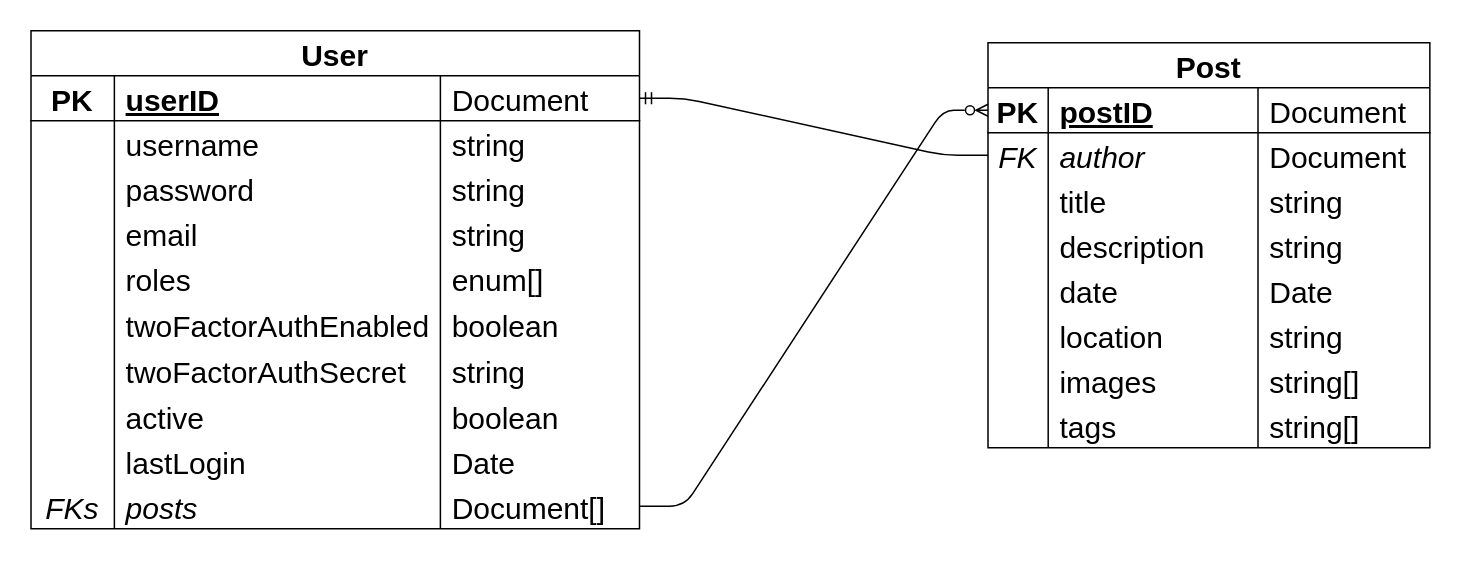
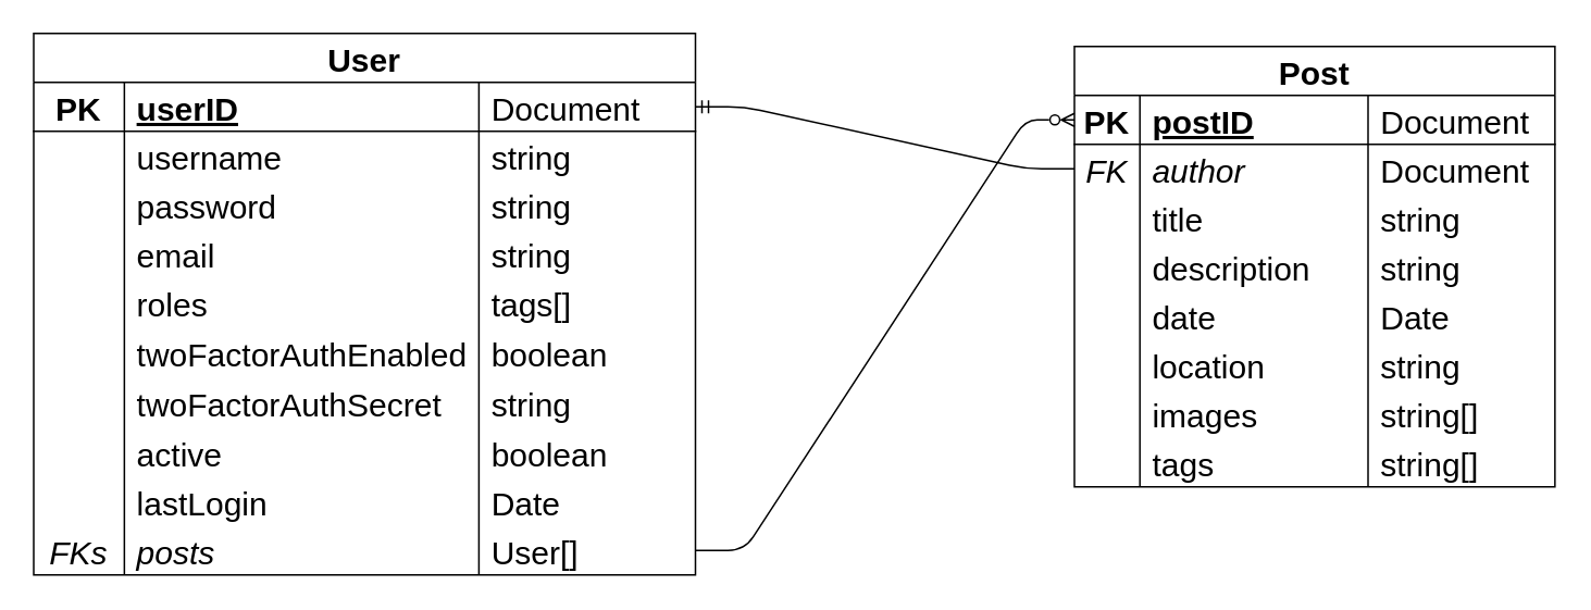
- <mxCell id="22" value="enum[]" style="shape=partialRectangle;connectable=0;fillColor=none;top=0;left=0;bottom=0;right=0;align=left;spacingLeft=6;overflow=hidden;fontSize=20;" parent="19" vertex="1"><mxGeometry x="272.93" width="132.737" height="30" as="geometry"><mxRectangle width="132.737" height="30" as="alternateBounds" /></mxGeometry></mxCell>
+ <mxCell id="22" value="tags[]" style="shape=partialRectangle;connectable=0;fillColor=none;top=0;left=0;bottom=0;right=0;align=left;spacingLeft=6;overflow=hidden;fontSize=20;" parent="19" vertex="1"><mxGeometry x="272.93" width="132.737" height="30" as="geometry"><mxRectangle width="132.737" height="30" as="alternateBounds" /></mxGeometry></mxCell>
- <mxCell id="42" value="Document[]" style="shape=partialRectangle;connectable=0;fillColor=none;top=0;left=0;bottom=0;right=0;align=left;spacingLeft=6;overflow=hidden;fontSize=20;" parent="39" vertex="1"><mxGeometry x="272.93" width="132.737" height="30" as="geometry"><mxRectangle width="132.737" height="30" as="alternateBounds" /></mxGeometry></mxCell>
+ <mxCell id="42" value="User[]" style="shape=partialRectangle;connectable=0;fillColor=none;top=0;left=0;bottom=0;right=0;align=left;spacingLeft=6;overflow=hidden;fontSize=20;" parent="39" vertex="1"><mxGeometry x="272.93" width="132.737" height="30" as="geometry"><mxRectangle width="132.737" height="30" as="alternateBounds" /></mxGeometry></mxCell>
